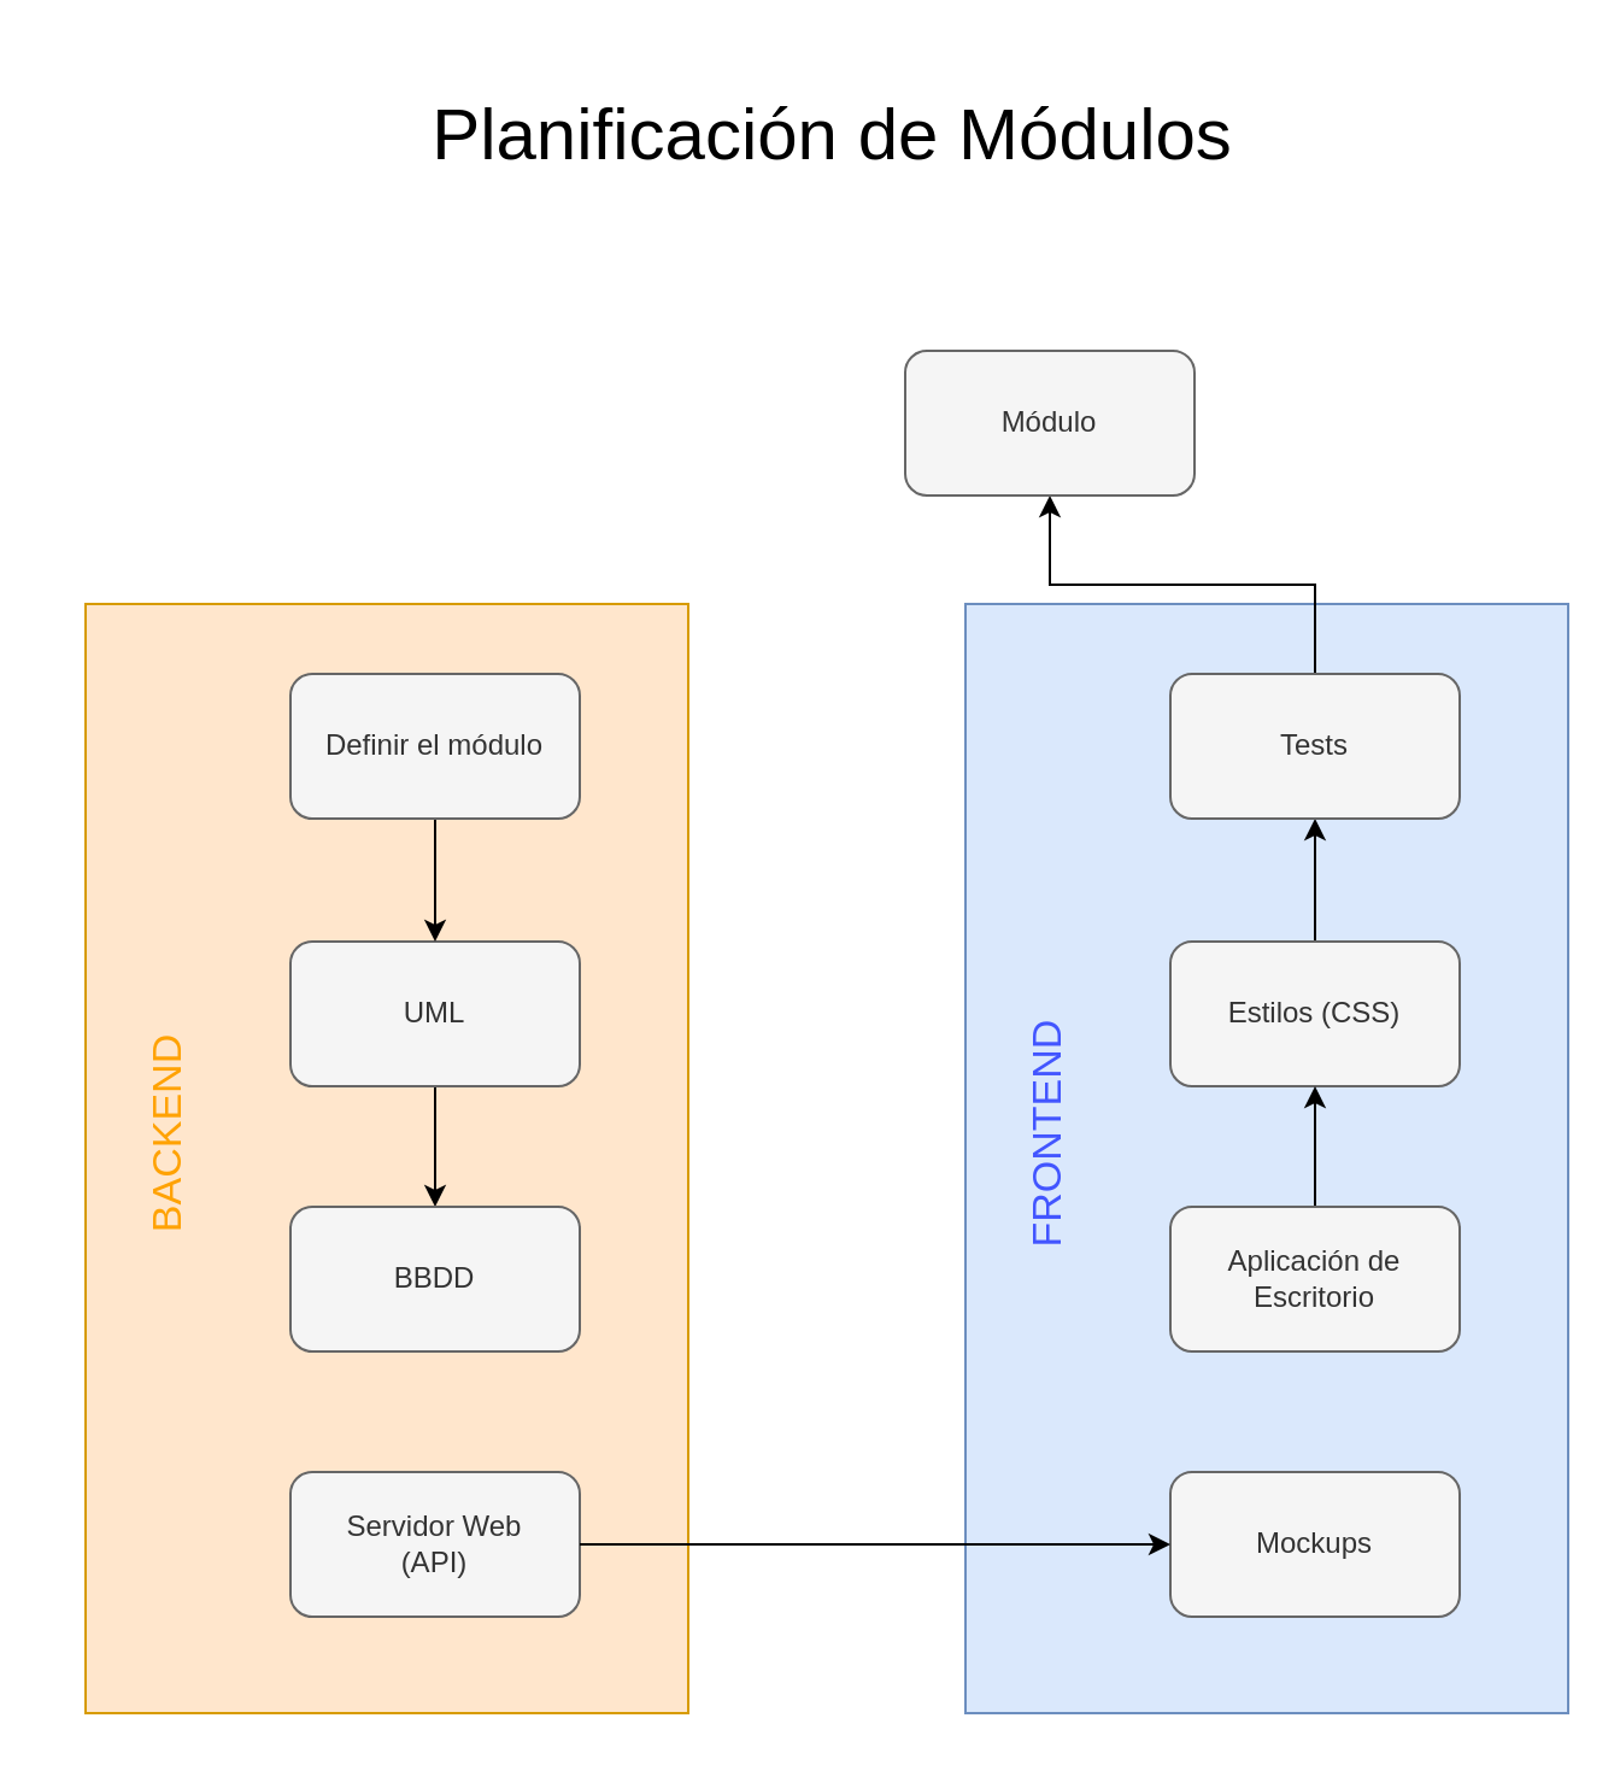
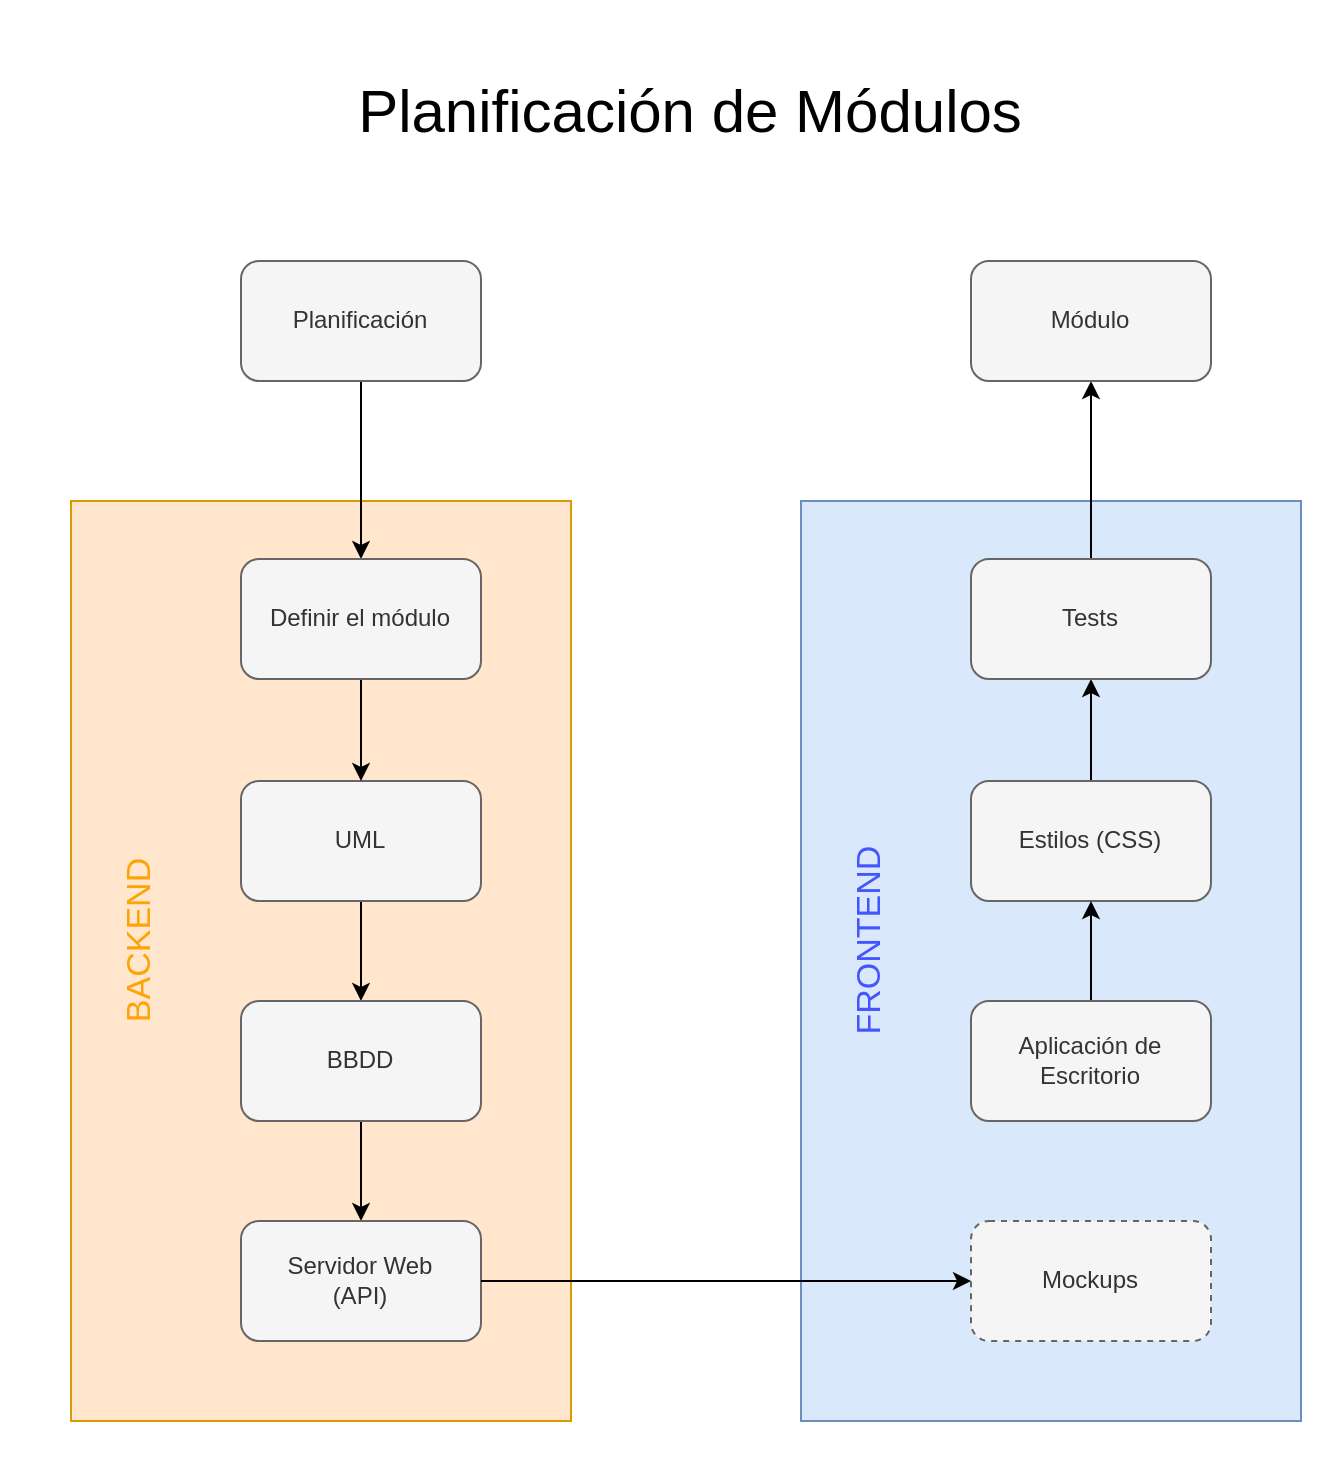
+ <mxCell id="4" value="Planificación" style="rounded=1;whiteSpace=wrap;html=1;fillColor=#f5f5f5;strokeColor=#666666;fontColor=#333333;" vertex="1" parent="1"><mxGeometry x="120" y="130" width="120" height="60" as="geometry" /></mxCell>
- <mxCell id="23" value="Módulo" style="rounded=1;whiteSpace=wrap;html=1;fillColor=#f5f5f5;strokeColor=#666666;fontColor=#333333;" vertex="1" parent="1"><mxGeometry x="375" y="145" width="120" height="60" as="geometry" /></mxCell>
+ <mxCell id="23" value="Módulo" style="rounded=1;whiteSpace=wrap;html=1;fillColor=#f5f5f5;strokeColor=#666666;fontColor=#333333;" vertex="1" parent="1"><mxGeometry x="485" y="130" width="120" height="60" as="geometry" /></mxCell>
+ <mxCell id="3" style="edgeStyle=orthogonalEdgeStyle;rounded=0;orthogonalLoop=1;jettySize=auto;html=1;" edge="1" parent="1" source="4" target="11"><mxGeometry relative="1" as="geometry" /></mxCell>
+ <mxCell id="7" style="edgeStyle=orthogonalEdgeStyle;rounded=0;orthogonalLoop=1;jettySize=auto;html=1;" edge="1" parent="1" source="8" target="9"><mxGeometry relative="1" as="geometry" /></mxCell>
- <mxCell id="18" value="Mockups" style="rounded=1;whiteSpace=wrap;html=1;fillColor=#f5f5f5;strokeColor=#666666;fontColor=#333333;" vertex="1" parent="1"><mxGeometry x="485" y="610" width="120" height="60" as="geometry" /></mxCell>
+ <mxCell id="18" value="Mockups" style="rounded=1;whiteSpace=wrap;html=1;fillColor=#f5f5f5;strokeColor=#666666;fontColor=#333333;dashed=1;" vertex="1" parent="1"><mxGeometry x="485" y="610" width="120" height="60" as="geometry" /></mxCell>
